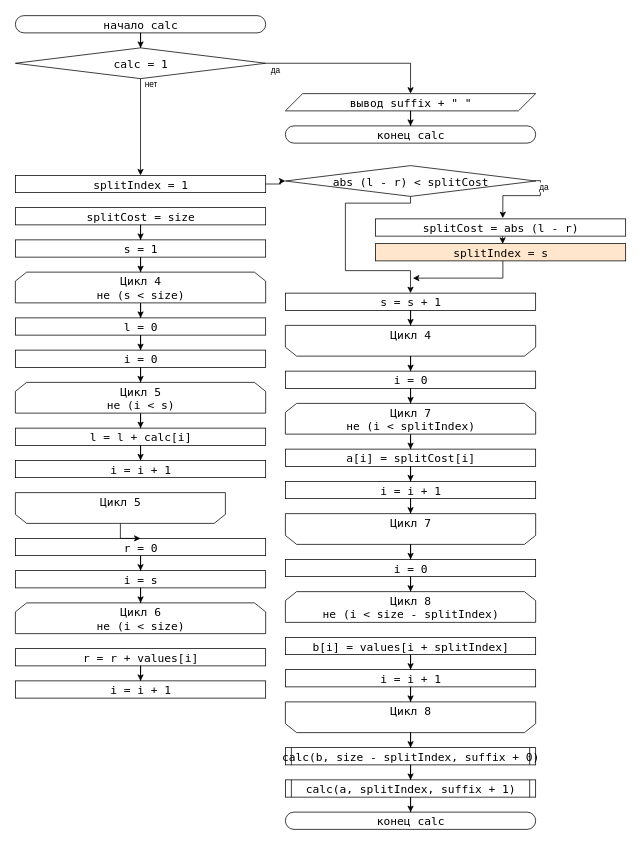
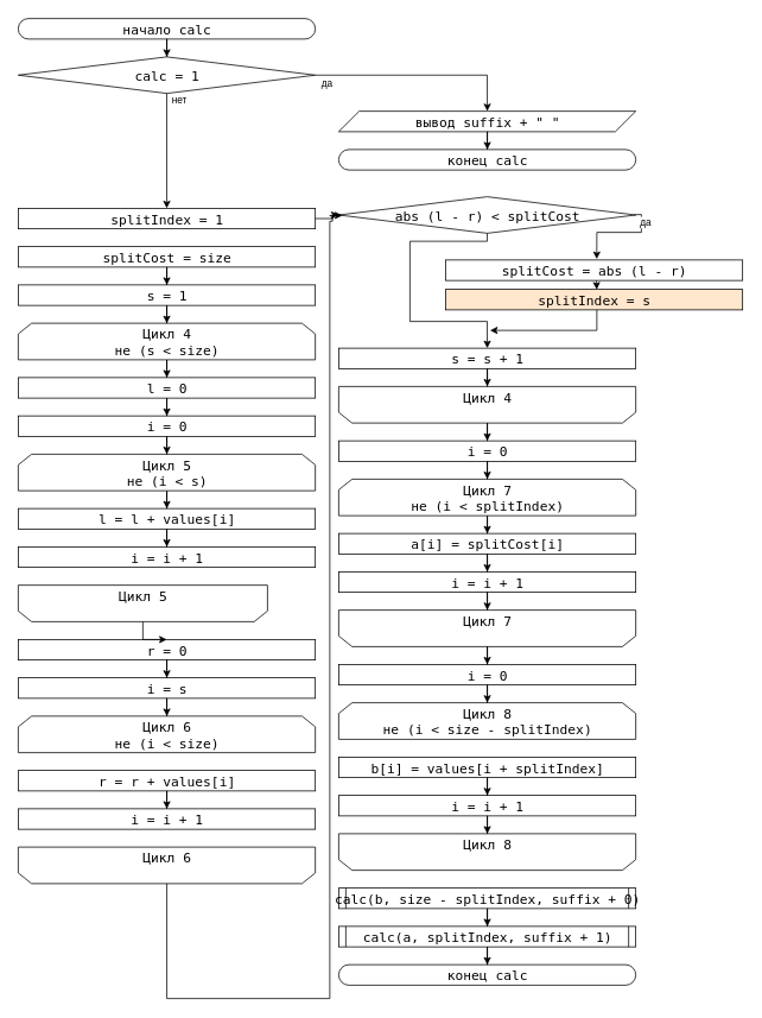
- <mxCell id="21" value="l = l + calc[i]" style="fontSize=15;strokeWidth=1;html=1;glass=0;shadow=0;fontFamily=monospace;" parent="1" vertex="1"><mxGeometry y="570" width="333.724" height="23" as="geometry" x="20" /></mxCell>
+ <mxCell id="21" value="l = l + values[i]" style="fontSize=15;strokeWidth=1;html=1;glass=0;shadow=0;fontFamily=monospace;" parent="1" vertex="1"><mxGeometry y="570" width="333.724" height="23" as="geometry" x="20" /></mxCell>
+ <mxCell id="37" value="Цикл 6&#10;" style="fontSize=15;strokeWidth=1;html=1;glass=0;shadow=0;fontFamily=monospace;shape=loopLimit;direction=west;size=15" parent="1" vertex="1"><mxGeometry y="950" width="333.724" height="41" as="geometry" x="20" /></mxCell>
- <mxCell id="72" style="fontSize=15;strokeWidth=1;html=1;glass=0;shadow=0;rounded=0;orthogonalLoop=1;jettySize=auto;jumpStyle=sharp;edgeStyle=orthogonalEdgeStyle;" parent="1" source="69" target="71" edge="1"><mxGeometry relative="1" as="geometry" /></mxCell>
+ <mxCell id="44" style="fontSize=15;strokeWidth=1;html=1;glass=0;shadow=0;rounded=0;orthogonalLoop=1;jettySize=auto;jumpStyle=sharp;edgeStyle=orthogonalEdgeStyle;" parent="1" source="37" target="43" edge="1"><mxGeometry relative="1" as="geometry"><Array as="points"><mxPoint x="187" y="1120" /><mxPoint x="370" y="1120" /><mxPoint x="370" y="241" /></Array></mxGeometry></mxCell>
